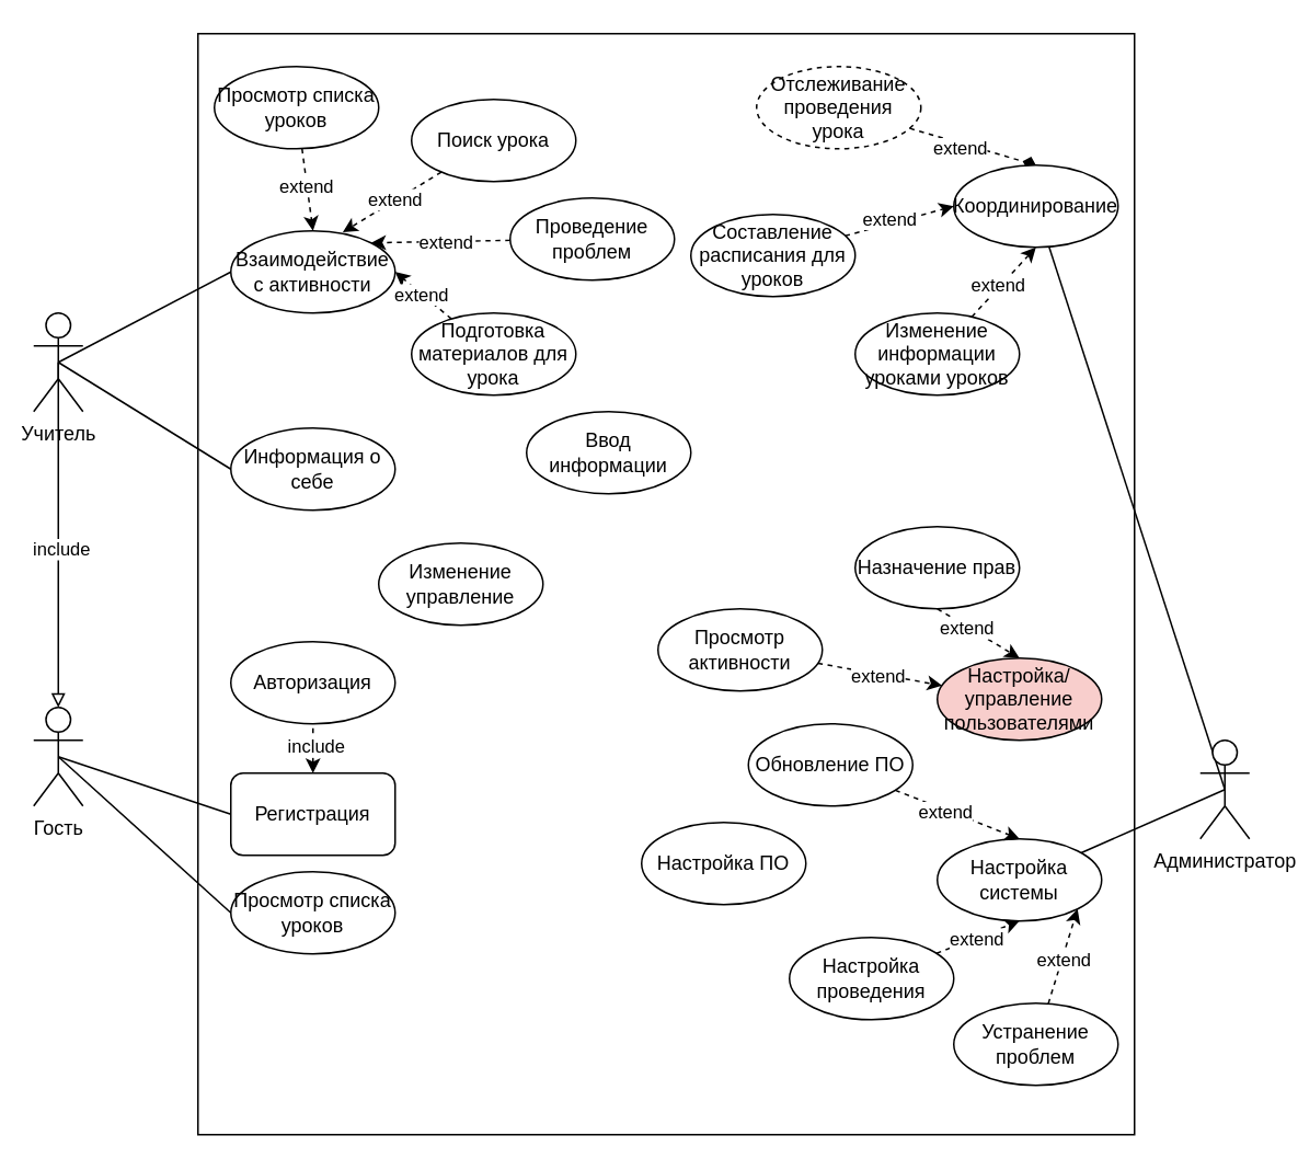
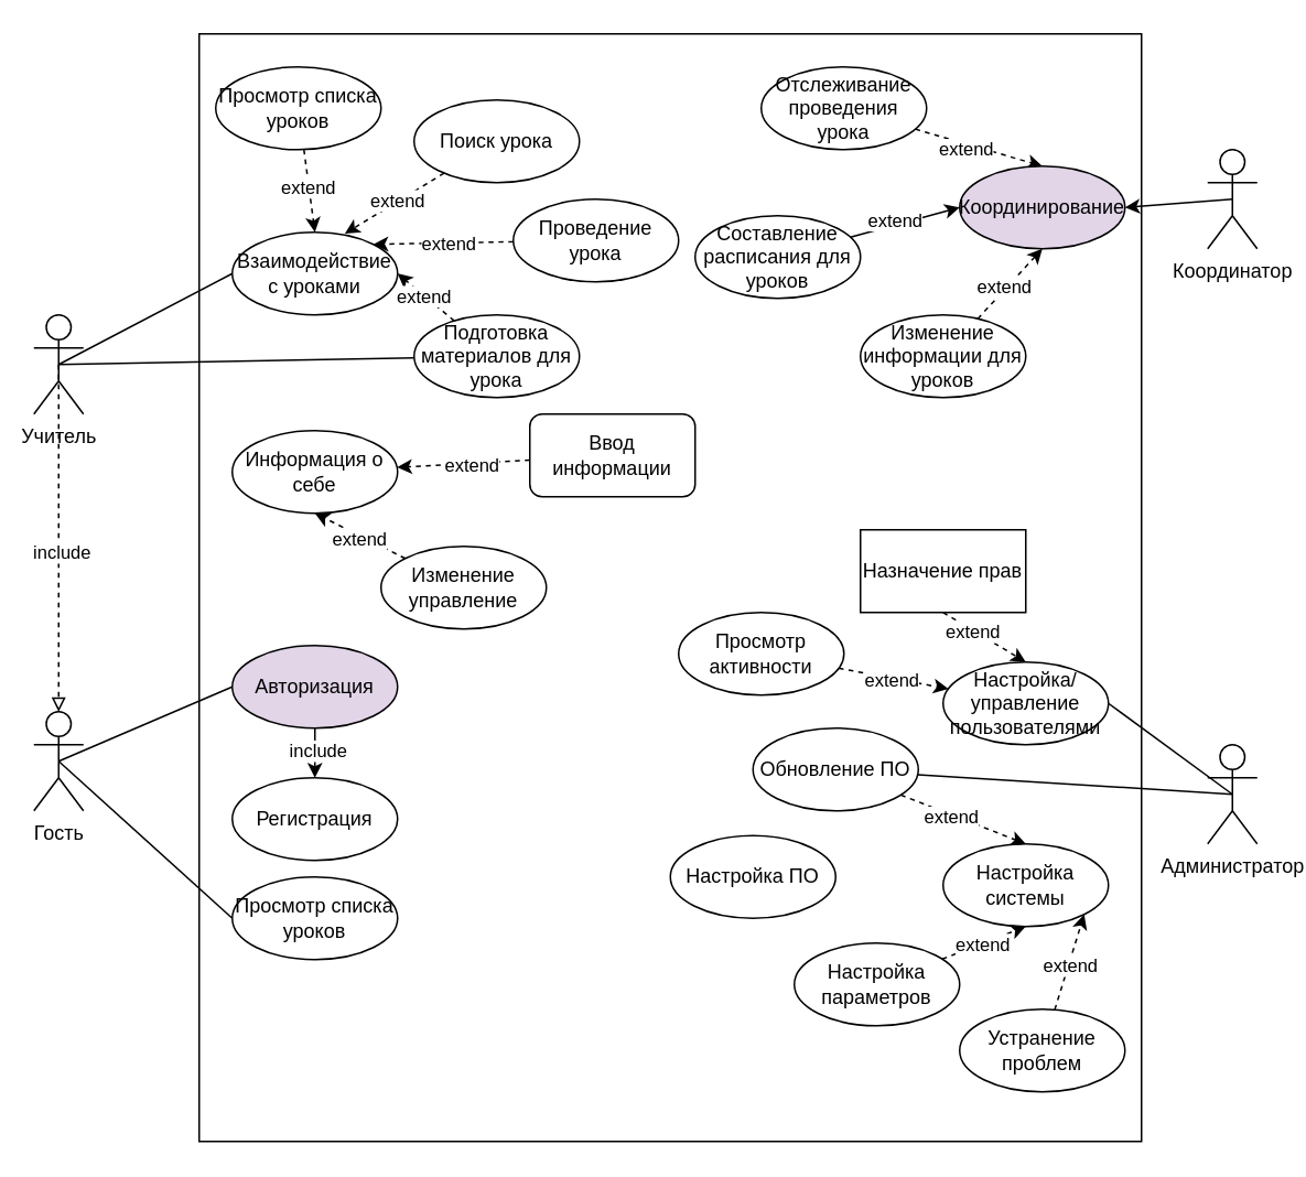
- <mxCell id="35" value="Отслеживание проведения урока" style="ellipse;whiteSpace=wrap;html=1;dashed=1;" vertex="1" parent="1"><mxGeometry x="460" y="40" width="100" height="50" as="geometry" /></mxCell>
+ <mxCell id="35" value="Отслеживание проведения урока" style="ellipse;whiteSpace=wrap;html=1;" vertex="1" parent="1"><mxGeometry x="460" y="40" width="100" height="50" as="geometry" /></mxCell>
- <mxCell id="33" style="rounded=0;orthogonalLoop=1;jettySize=auto;html=1;entryX=0.5;entryY=0;entryDx=0;entryDy=0;dashed=1;endArrow=diamond;" edge="1" parent="1" source="35" target="39"><mxGeometry relative="1" as="geometry" /></mxCell>
+ <mxCell id="33" style="rounded=0;orthogonalLoop=1;jettySize=auto;html=1;entryX=0.5;entryY=0;entryDx=0;entryDy=0;dashed=1;" edge="1" parent="1" source="35" target="39"><mxGeometry relative="1" as="geometry" /></mxCell>
+ <mxCell id="11" value="Координатор" style="shape=umlActor;verticalLabelPosition=bottom;verticalAlign=top;html=1;outlineConnect=0;" vertex="1" parent="1"><mxGeometry x="730" y="90" width="30" height="60" as="geometry" /></mxCell>
+ <mxCell id="10" style="rounded=0;orthogonalLoop=1;jettySize=auto;html=1;exitX=0.5;exitY=0.5;exitDx=0;exitDy=0;exitPerimeter=0;entryX=1;entryY=0.5;entryDx=0;entryDy=0;" edge="1" parent="1" source="11" target="39"><mxGeometry relative="1" as="geometry" /></mxCell>
- <mxCell id="39" value="Координирование" style="ellipse;whiteSpace=wrap;html=1;" vertex="1" parent="1"><mxGeometry x="580" y="100" width="100" height="50" as="geometry" /></mxCell>
+ <mxCell id="39" value="Координирование" style="ellipse;whiteSpace=wrap;html=1;fillColor=#e1d5e7;" vertex="1" parent="1"><mxGeometry x="580" y="100" width="100" height="50" as="geometry" /></mxCell>
- <mxCell id="36" style="rounded=0;orthogonalLoop=1;jettySize=auto;html=1;entryX=0;entryY=0.5;entryDx=0;entryDy=0;dashed=1;" edge="1" parent="1" source="38" target="39"><mxGeometry relative="1" as="geometry" /></mxCell>
+ <mxCell id="36" style="rounded=0;orthogonalLoop=1;jettySize=auto;html=1;entryX=0;entryY=0.5;entryDx=0;entryDy=0;dashed=0;" edge="1" parent="1" source="38" target="39"><mxGeometry relative="1" as="geometry" /></mxCell>
- <mxCell id="51" value="Проведение проблем" style="ellipse;whiteSpace=wrap;html=1;" vertex="1" parent="1"><mxGeometry x="310" y="120" width="100" height="50" as="geometry" /></mxCell>
+ <mxCell id="51" value="Проведение урока" style="ellipse;whiteSpace=wrap;html=1;" vertex="1" parent="1"><mxGeometry x="310" y="120" width="100" height="50" as="geometry" /></mxCell>
- <mxCell id="45" value="Взаимодействие с активности" style="ellipse;whiteSpace=wrap;html=1;" vertex="1" parent="1"><mxGeometry x="140" y="140" width="100" height="50" as="geometry" /></mxCell>
+ <mxCell id="45" value="Взаимодействие с уроками" style="ellipse;whiteSpace=wrap;html=1;" vertex="1" parent="1"><mxGeometry x="140" y="140" width="100" height="50" as="geometry" /></mxCell>
- <mxCell id="42" value="Изменение информации уроками уроков" style="ellipse;whiteSpace=wrap;html=1;" vertex="1" parent="1"><mxGeometry x="520" y="190" width="100" height="50" as="geometry" /></mxCell>
+ <mxCell id="42" value="Изменение информации для уроков" style="ellipse;whiteSpace=wrap;html=1;" vertex="1" parent="1"><mxGeometry x="520" y="190" width="100" height="50" as="geometry" /></mxCell>
- <mxCell id="8" style="rounded=0;orthogonalLoop=1;jettySize=auto;html=1;entryX=0;entryY=0.5;entryDx=0;entryDy=0;exitX=0.5;exitY=0.5;exitDx=0;exitDy=0;exitPerimeter=0;endArrow=none;endFill=0;" edge="1" parent="1" source="9" target="55"><mxGeometry relative="1" as="geometry" /></mxCell>
+ <mxCell id="8" style="rounded=0;orthogonalLoop=1;jettySize=auto;html=1;exitX=0.5;exitY=0.5;exitDx=0;exitDy=0;exitPerimeter=0;endArrow=none;endFill=0;" edge="1" parent="1" source="9" target="54"><mxGeometry relative="1" as="geometry" /></mxCell>
- <mxCell id="58" value="Ввод информации" style="ellipse;whiteSpace=wrap;html=1;" vertex="1" parent="1"><mxGeometry x="320" y="250" width="100" height="50" as="geometry" /></mxCell>
+ <mxCell id="58" value="Ввод информации" style="whiteSpace=wrap;html=1;rounded=1;" vertex="1" parent="1"><mxGeometry x="320" y="250" width="100" height="50" as="geometry" /></mxCell>
+ <mxCell id="56" style="rounded=0;orthogonalLoop=1;jettySize=auto;html=1;dashed=1;" edge="1" parent="1" source="58" target="55"><mxGeometry relative="1" as="geometry" /></mxCell>
+ <mxCell id="57" value="extend" style="edgeLabel;html=1;align=center;verticalAlign=middle;resizable=0;points=[];" vertex="1" connectable="0" parent="56"><mxGeometry x="-0.114" y="1" relative="1" as="geometry"><mxPoint as="offset" /></mxGeometry></mxCell>
- <mxCell id="43" style="edgeStyle=orthogonalEdgeStyle;rounded=0;orthogonalLoop=1;jettySize=auto;html=1;exitX=0.5;exitY=0.5;exitDx=0;exitDy=0;exitPerimeter=0;entryX=0.5;entryY=0;entryDx=0;entryDy=0;entryPerimeter=0;endArrow=block;endFill=0;" edge="1" parent="1" source="9" target="6"><mxGeometry relative="1" as="geometry" /></mxCell>
+ <mxCell id="43" style="edgeStyle=orthogonalEdgeStyle;rounded=0;orthogonalLoop=1;jettySize=auto;html=1;exitX=0.5;exitY=0.5;exitDx=0;exitDy=0;exitPerimeter=0;entryX=0.5;entryY=0;entryDx=0;entryDy=0;entryPerimeter=0;endArrow=block;endFill=0;dashed=1;" edge="1" parent="1" source="9" target="6"><mxGeometry relative="1" as="geometry" /></mxCell>
- <mxCell id="13" style="rounded=0;orthogonalLoop=1;jettySize=auto;html=1;exitX=0.5;exitY=0.5;exitDx=0;exitDy=0;exitPerimeter=0;endArrow=none;endFill=0;" edge="1" parent="1" source="14" target="39"><mxGeometry relative="1" as="geometry" /></mxCell>
+ <mxCell id="13" style="rounded=0;orthogonalLoop=1;jettySize=auto;html=1;exitX=0.5;exitY=0.5;exitDx=0;exitDy=0;exitPerimeter=0;entryX=1;entryY=0.5;entryDx=0;entryDy=0;endArrow=none;endFill=0;" edge="1" parent="1" source="14" target="15"><mxGeometry relative="1" as="geometry" /></mxCell>
+ <mxCell id="59" style="rounded=0;orthogonalLoop=1;jettySize=auto;html=1;entryX=0.5;entryY=1;entryDx=0;entryDy=0;dashed=1;" edge="1" parent="1" source="61" target="55"><mxGeometry relative="1" as="geometry" /></mxCell>
+ <mxCell id="60" value="extend" style="edgeLabel;html=1;align=center;verticalAlign=middle;resizable=0;points=[];" vertex="1" connectable="0" parent="59"><mxGeometry x="0.026" y="2" relative="1" as="geometry"><mxPoint as="offset" /></mxGeometry></mxCell>
- <mxCell id="18" value="Назначение прав" style="ellipse;whiteSpace=wrap;html=1;" vertex="1" parent="1"><mxGeometry x="520" y="320" width="100" height="50" as="geometry" /></mxCell>
+ <mxCell id="18" value="Назначение прав" style="whiteSpace=wrap;html=1;rounded=0;" vertex="1" parent="1"><mxGeometry x="520" y="320" width="100" height="50" as="geometry" /></mxCell>
- <mxCell id="21" value="Просмотр активности" style="ellipse;whiteSpace=wrap;html=1;" vertex="1" parent="1"><mxGeometry x="400" y="370" width="100" height="50" as="geometry" /></mxCell>
+ <mxCell id="21" value="Просмотр активности" style="ellipse;whiteSpace=wrap;html=1;" vertex="1" parent="1"><mxGeometry x="410" y="370" width="100" height="50" as="geometry" /></mxCell>
- <mxCell id="65" value="Авторизация" style="ellipse;whiteSpace=wrap;html=1;" vertex="1" parent="1"><mxGeometry x="140" y="390" width="100" height="50" as="geometry" /></mxCell>
+ <mxCell id="65" value="Авторизация" style="ellipse;whiteSpace=wrap;html=1;fillColor=#e1d5e7;" vertex="1" parent="1"><mxGeometry x="140" y="390" width="100" height="50" as="geometry" /></mxCell>
- <mxCell id="15" value="Настройка/управление пользователями" style="ellipse;whiteSpace=wrap;html=1;fillColor=#f8cecc;" vertex="1" parent="1"><mxGeometry x="570" y="400" width="100" height="50" as="geometry" /></mxCell>
+ <mxCell id="15" value="Настройка/управление пользователями" style="ellipse;whiteSpace=wrap;html=1;" vertex="1" parent="1"><mxGeometry x="570" y="400" width="100" height="50" as="geometry" /></mxCell>
+ <mxCell id="4" style="rounded=0;orthogonalLoop=1;jettySize=auto;html=1;exitX=0.5;exitY=0.5;exitDx=0;exitDy=0;exitPerimeter=0;entryX=0;entryY=0.5;entryDx=0;entryDy=0;endArrow=none;endFill=0;" edge="1" parent="1" source="6" target="65"><mxGeometry relative="1" as="geometry" /></mxCell>
- <mxCell id="66" style="rounded=0;orthogonalLoop=1;jettySize=auto;html=1;exitX=0.5;exitY=0;exitDx=0;exitDy=0;dashed=1;endArrow=none;endFill=0;startArrow=classic;startFill=1;entryX=0.5;entryY=1;entryDx=0;entryDy=0;" edge="1" parent="1" source="68" target="65"><mxGeometry relative="1" as="geometry" /></mxCell>
+ <mxCell id="66" style="rounded=0;orthogonalLoop=1;jettySize=auto;html=1;exitX=0.5;exitY=0;exitDx=0;exitDy=0;dashed=0;endArrow=none;endFill=0;startArrow=classic;startFill=1;entryX=0.5;entryY=1;entryDx=0;entryDy=0;" edge="1" parent="1" source="68" target="65"><mxGeometry relative="1" as="geometry" /></mxCell>
- <mxCell id="5" style="rounded=0;orthogonalLoop=1;jettySize=auto;html=1;exitX=0.5;exitY=0.5;exitDx=0;exitDy=0;exitPerimeter=0;entryX=0;entryY=0.5;entryDx=0;entryDy=0;endArrow=none;endFill=0;" edge="1" parent="1" source="6" target="68"><mxGeometry relative="1" as="geometry" /></mxCell>
- <mxCell id="68" value="Регистрация" style="whiteSpace=wrap;html=1;rounded=1;" vertex="1" parent="1"><mxGeometry x="140" y="470" width="100" height="50" as="geometry" /></mxCell>
+ <mxCell id="68" value="Регистрация" style="ellipse;whiteSpace=wrap;html=1;" vertex="1" parent="1"><mxGeometry x="140" y="470" width="100" height="50" as="geometry" /></mxCell>
- <mxCell id="12" style="rounded=0;orthogonalLoop=1;jettySize=auto;html=1;exitX=0.5;exitY=0.5;exitDx=0;exitDy=0;exitPerimeter=0;endArrow=none;endFill=0;" edge="1" parent="1" source="14" target="22"><mxGeometry relative="1" as="geometry" /></mxCell>
+ <mxCell id="12" style="rounded=0;orthogonalLoop=1;jettySize=auto;html=1;exitX=0.5;exitY=0.5;exitDx=0;exitDy=0;exitPerimeter=0;endArrow=none;endFill=0;" edge="1" parent="1" source="14" target="25"><mxGeometry relative="1" as="geometry" /></mxCell>
- <mxCell id="26" value="Настройка ПО" style="ellipse;whiteSpace=wrap;html=1;" vertex="1" parent="1"><mxGeometry x="390" y="500" width="100" height="50" as="geometry" /></mxCell>
+ <mxCell id="26" value="Настройка ПО" style="ellipse;whiteSpace=wrap;html=1;" vertex="1" parent="1"><mxGeometry x="405" y="505" width="100" height="50" as="geometry" /></mxCell>
- <mxCell id="29" value="Настройка проведения" style="ellipse;whiteSpace=wrap;html=1;" vertex="1" parent="1"><mxGeometry x="480" y="570" width="100" height="50" as="geometry" /></mxCell>
+ <mxCell id="29" value="Настройка параметров" style="ellipse;whiteSpace=wrap;html=1;" vertex="1" parent="1"><mxGeometry x="480" y="570" width="100" height="50" as="geometry" /></mxCell>
